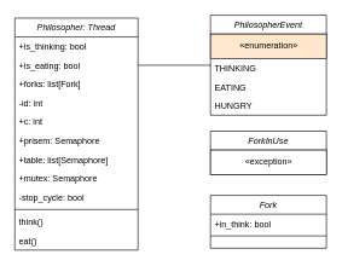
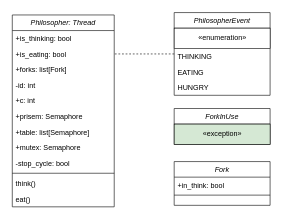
- <mxCell id="20" value="«enumeration»" style="html=1;fillColor=#ffe6cc;" vertex="1" parent="19"><mxGeometry y="26" width="160" height="34" as="geometry" /></mxCell>
+ <mxCell id="20" value="«enumeration»" style="html=1;" vertex="1" parent="19"><mxGeometry y="26" width="160" height="34" as="geometry" /></mxCell>
- <mxCell id="18" style="edgeStyle=orthogonalEdgeStyle;rounded=0;orthogonalLoop=1;jettySize=auto;html=1;endArrow=none;endFill=0;" edge="1" parent="1" source="19" target="4"><mxGeometry relative="1" as="geometry" /></mxCell>
+ <mxCell id="18" style="edgeStyle=orthogonalEdgeStyle;rounded=0;orthogonalLoop=1;jettySize=auto;html=1;endArrow=none;endFill=0;dashed=1;" edge="1" parent="1" source="19" target="4"><mxGeometry relative="1" as="geometry" /></mxCell>
- <mxCell id="25" value="«exception»" style="html=1;" vertex="1" parent="24"><mxGeometry y="26" width="160" height="34" as="geometry" /></mxCell>
+ <mxCell id="25" value="«exception»" style="html=1;fillColor=#d5e8d4;" vertex="1" parent="24"><mxGeometry y="26" width="160" height="34" as="geometry" /></mxCell>
